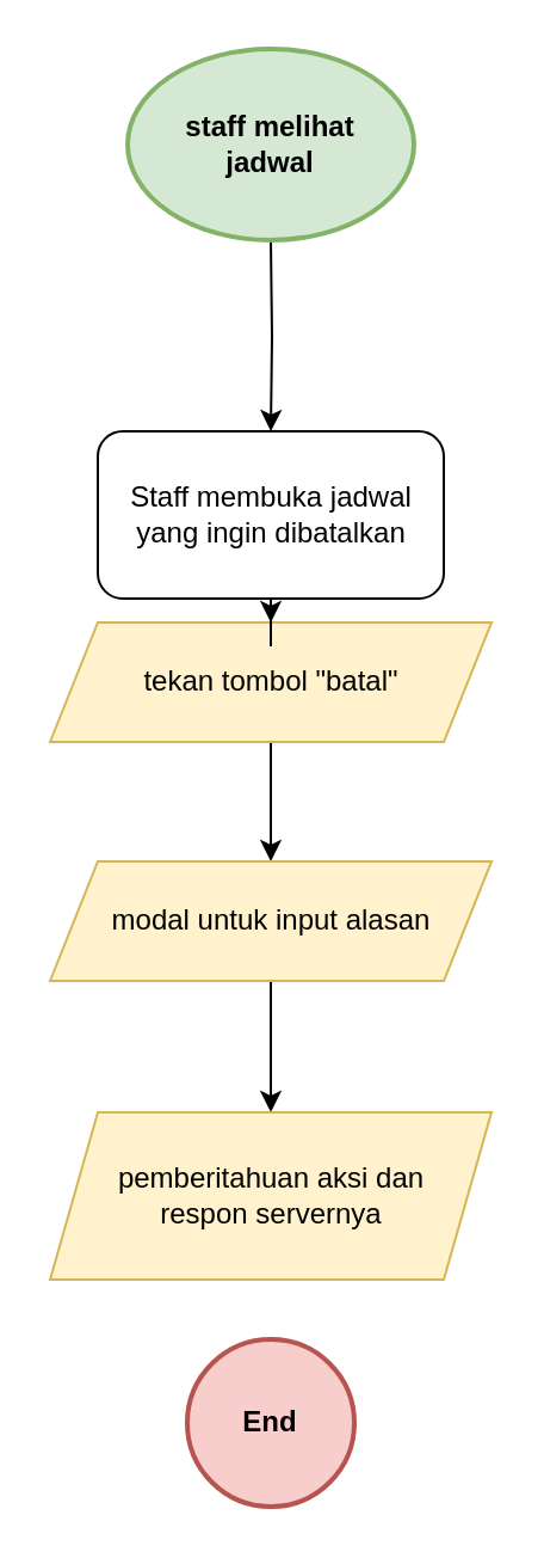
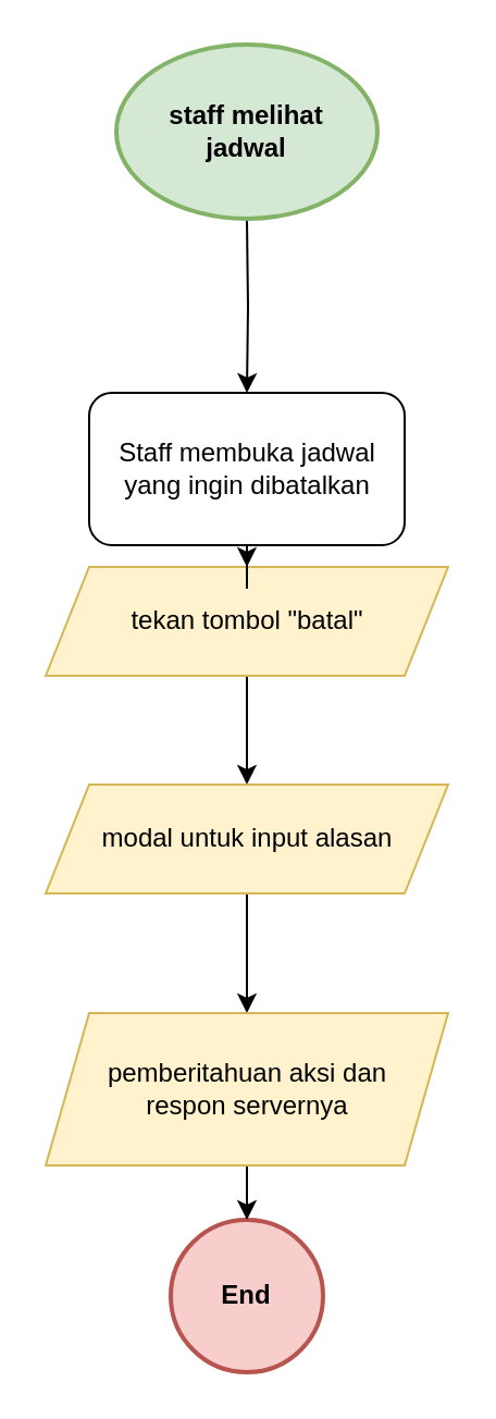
+ <mxCell id="11" value="" style="edgeStyle=orthogonalEdgeStyle;rounded=0;orthogonalLoop=1;jettySize=auto;html=1;" parent="1" source="12" target="2" edge="1"><mxGeometry relative="1" as="geometry" /></mxCell>
